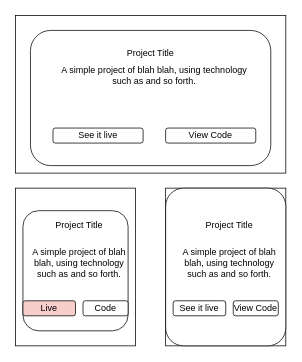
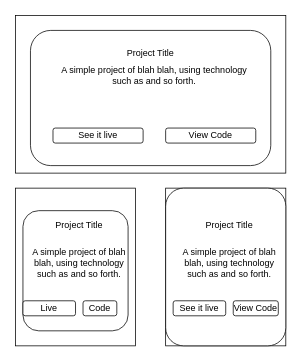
- <mxCell id="11" value="Live" style="rounded=1;whiteSpace=wrap;html=1;fillColor=#f8cecc;" parent="1" vertex="1"><mxGeometry x="30" y="400" width="70" height="20" as="geometry" /></mxCell>
+ <mxCell id="11" value="Live" style="rounded=1;whiteSpace=wrap;html=1;" parent="1" vertex="1"><mxGeometry x="30" y="400" width="70" height="20" as="geometry" /></mxCell>
- <mxCell id="12" value="Code" style="rounded=1;whiteSpace=wrap;html=1;" parent="1" vertex="1"><mxGeometry x="110" y="400" width="60" height="20" as="geometry" /></mxCell>
+ <mxCell id="12" value="Code" style="rounded=1;whiteSpace=wrap;html=1;" parent="1" vertex="1"><mxGeometry x="110" y="400" width="45" height="20" as="geometry" /></mxCell>
